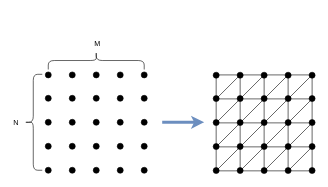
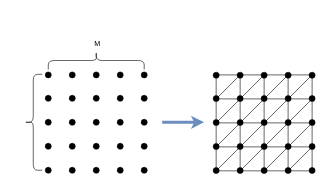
- <mxCell id="72" value="N" style="text;html=1;resizable=0;points=[];autosize=1;align=left;verticalAlign=top;spacingTop=-4;" vertex="1" parent="1"><mxGeometry x="20" y="193.5" width="20" height="20" as="geometry" /></mxCell>
